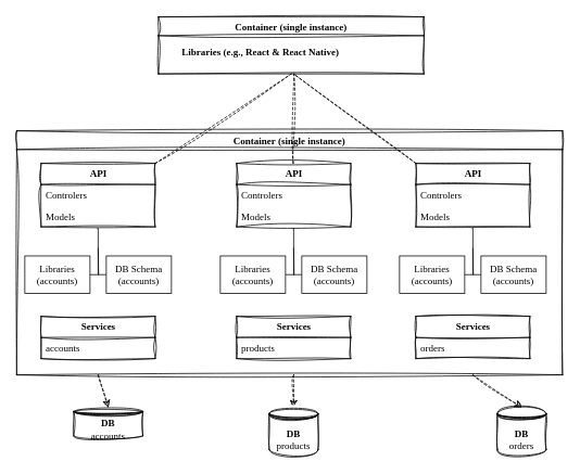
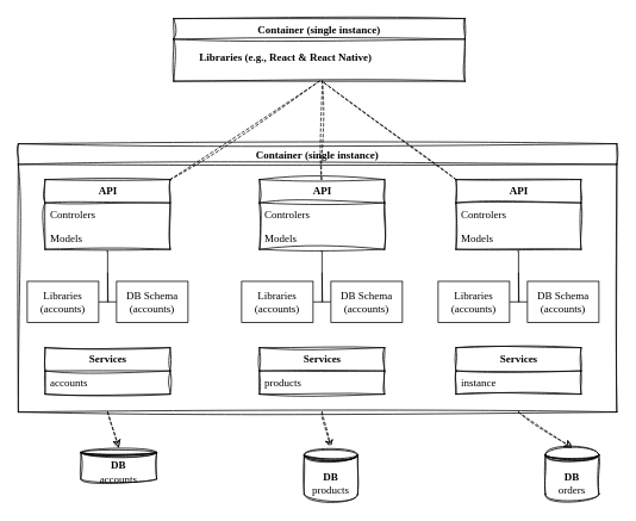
- <mxCell id="13" value="&lt;font data-font-src=&quot;https://fonts.googleapis.com/css?family=Architects+Daughter&quot; face=&quot;Architects Daughter&quot;&gt;orders&lt;/font&gt;" style="text;strokeColor=none;fillColor=none;align=left;verticalAlign=top;spacingLeft=4;spacingRight=4;overflow=hidden;rotatable=0;points=[[0,0.5],[1,0.5]];portConstraint=eastwest;whiteSpace=wrap;html=1;" vertex="1" parent="12"><mxGeometry y="26" width="140" height="26" as="geometry" /></mxCell>
+ <mxCell id="13" value="&lt;font data-font-src=&quot;https://fonts.googleapis.com/css?family=Architects+Daughter&quot; face=&quot;Architects Daughter&quot;&gt;instance&lt;/font&gt;" style="text;strokeColor=none;fillColor=none;align=left;verticalAlign=top;spacingLeft=4;spacingRight=4;overflow=hidden;rotatable=0;points=[[0,0.5],[1,0.5]];portConstraint=eastwest;whiteSpace=wrap;html=1;" vertex="1" parent="12"><mxGeometry y="26" width="140" height="26" as="geometry" /></mxCell>
- <mxCell id="24" value="&lt;font data-font-src=&quot;https://fonts.googleapis.com/css?family=Architects+Daughter&quot; face=&quot;Architects Daughter&quot;&gt;&lt;b&gt;DB&lt;/b&gt;&lt;br&gt;products&lt;br&gt;&lt;/font&gt;" style="shape=datastore;whiteSpace=wrap;html=1;sketch=1;curveFitting=1;jiggle=2;" vertex="1" parent="1"><mxGeometry x="330" y="500" width="60" height="60" as="geometry" /></mxCell>
+ <mxCell id="24" value="&lt;font data-font-src=&quot;https://fonts.googleapis.com/css?family=Architects+Daughter&quot; face=&quot;Architects Daughter&quot;&gt;&lt;b&gt;DB&lt;/b&gt;&lt;br&gt;products&lt;br&gt;&lt;/font&gt;" style="shape=datastore;whiteSpace=wrap;html=1;sketch=1;curveFitting=1;jiggle=2;" vertex="1" parent="1"><mxGeometry x="340" y="500" width="60" height="60" as="geometry" /></mxCell>
